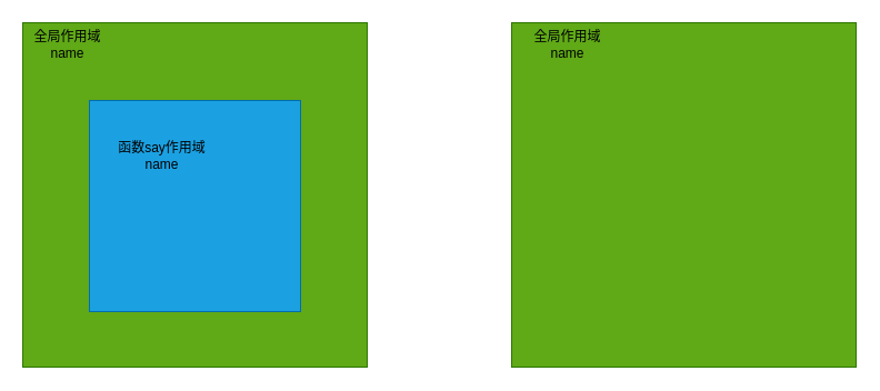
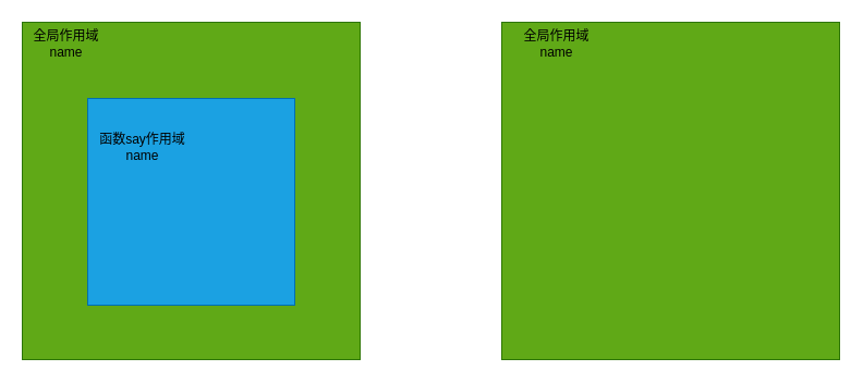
- <mxCell id="7" value="函数say作用域&lt;br&gt;name" style="text;html=1;resizable=0;autosize=1;align=center;verticalAlign=middle;points=[];fillColor=none;strokeColor=none;rounded=0;" vertex="1" parent="1"><mxGeometry x="100" y="125" width="90" height="30" as="geometry" /></mxCell>
+ <mxCell id="7" value="函数say作用域&lt;br&gt;name" style="text;html=1;resizable=0;autosize=1;align=center;verticalAlign=middle;points=[];fillColor=none;strokeColor=none;rounded=0;" vertex="1" parent="1"><mxGeometry x="85" y="120" width="90" height="30" as="geometry" /></mxCell>
